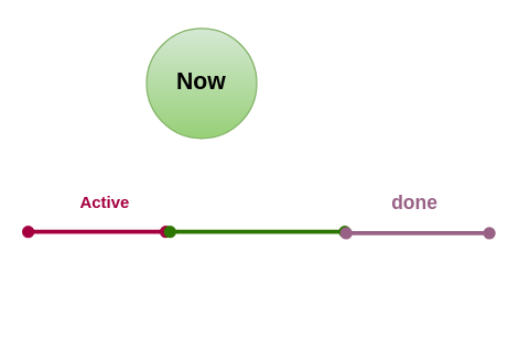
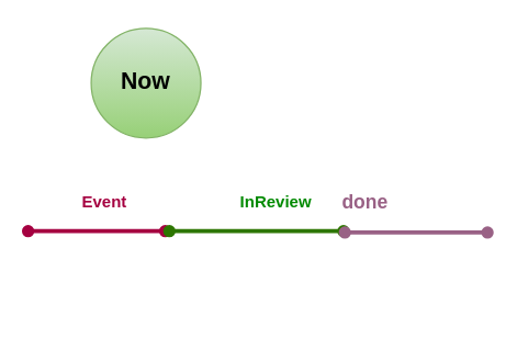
- <mxCell id="8" value="Now" style="ellipse;whiteSpace=wrap;html=1;aspect=fixed;fontSize=17;fillColor=#d5e8d4;gradientColor=#97d077;strokeColor=#82b366;fontStyle=1" vertex="1" parent="1"><mxGeometry x="106" y="20" width="80" height="80" as="geometry" /></mxCell>
+ <mxCell id="8" value="Now" style="ellipse;whiteSpace=wrap;html=1;aspect=fixed;fontSize=17;fillColor=#d5e8d4;gradientColor=#97d077;strokeColor=#82b366;fontStyle=1" vertex="1" parent="1"><mxGeometry x="66" y="20" width="80" height="80" as="geometry" /></mxCell>
- <mxCell id="3" value="Active" style="text;html=1;align=center;verticalAlign=middle;whiteSpace=wrap;rounded=0;fontColor=#A50040;fontStyle=1" vertex="1" parent="1"><mxGeometry x="56" y="137" width="40" height="20" as="geometry" /></mxCell>
+ <mxCell id="3" value="Event" style="text;html=1;align=center;verticalAlign=middle;whiteSpace=wrap;rounded=0;fontColor=#A50040;fontStyle=1" vertex="1" parent="1"><mxGeometry x="56" y="137" width="40" height="20" as="geometry" /></mxCell>
+ <mxCell id="5" value="InReview" style="text;html=1;align=center;verticalAlign=middle;whiteSpace=wrap;rounded=0;fontColor=#008A00;fontStyle=1" vertex="1" parent="1"><mxGeometry x="181" y="137" width="40" height="20" as="geometry" /></mxCell>
- <mxCell id="7" value="done" style="text;html=1;align=center;verticalAlign=middle;whiteSpace=wrap;rounded=0;fontStyle=1;fontSize=14;gradientColor=#d5739d;fontColor=#996185;" vertex="1" parent="1"><mxGeometry x="281" y="137" width="40" height="20" as="geometry" /></mxCell>
+ <mxCell id="7" value="done" style="text;html=1;align=center;verticalAlign=middle;whiteSpace=wrap;rounded=0;fontStyle=1;fontSize=14;gradientColor=#d5739d;fontColor=#996185;" vertex="1" parent="1"><mxGeometry x="246" y="137" width="40" height="20" as="geometry" /></mxCell>
